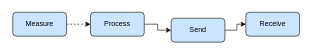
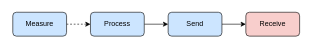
- <mxCell id="6" value="Receive" style="rounded=1;whiteSpace=wrap;html=1;fillColor=#CCE5FF;" vertex="1" parent="1"><mxGeometry x="410" y="20" width="90" height="40" as="geometry" /></mxCell>
+ <mxCell id="6" value="Receive" style="rounded=1;whiteSpace=wrap;html=1;fillColor=#f8cecc;" vertex="1" parent="1"><mxGeometry x="410" y="20" width="90" height="40" as="geometry" /></mxCell>
- <mxCell id="3" value="Send" style="rounded=1;whiteSpace=wrap;html=1;fillColor=#CCE5FF;" vertex="1" parent="1"><mxGeometry x="285" y="30" width="90" height="40" as="geometry" /></mxCell>
+ <mxCell id="3" value="Send" style="rounded=1;whiteSpace=wrap;html=1;fillColor=#CCE5FF;" vertex="1" parent="1"><mxGeometry x="280" y="20" width="90" height="40" as="geometry" /></mxCell>
